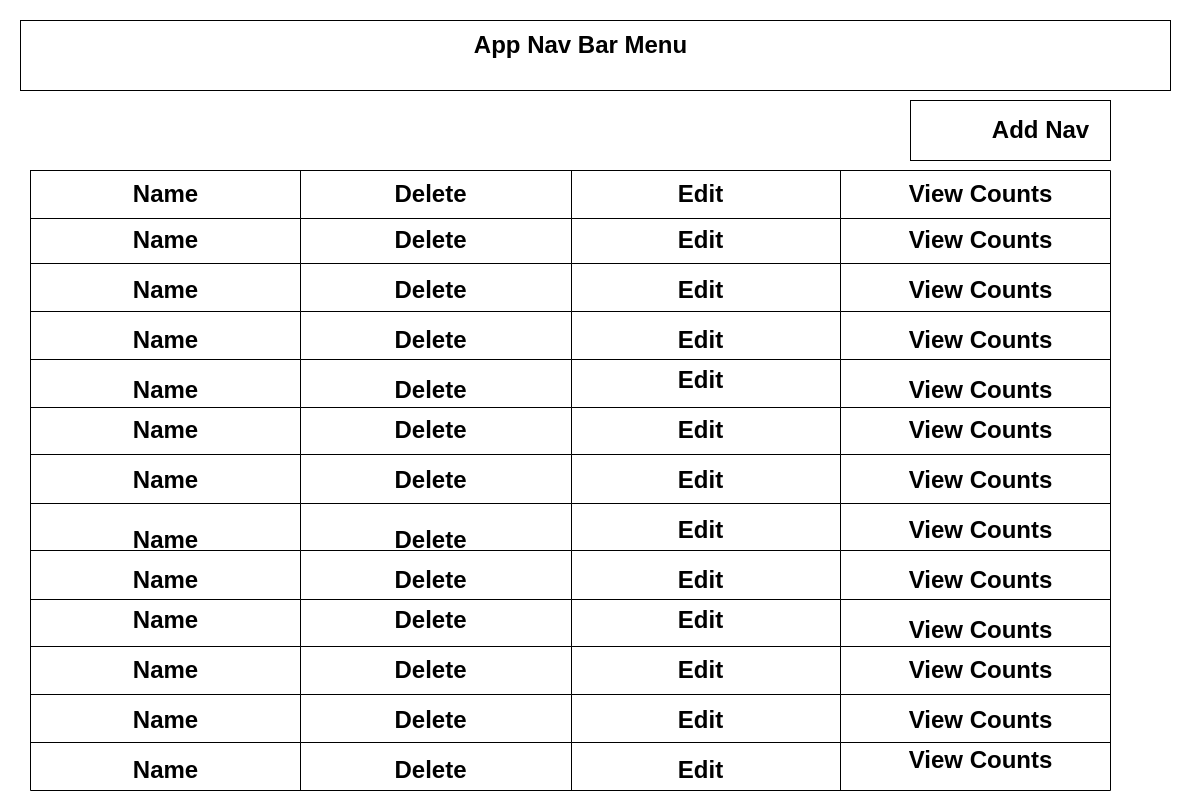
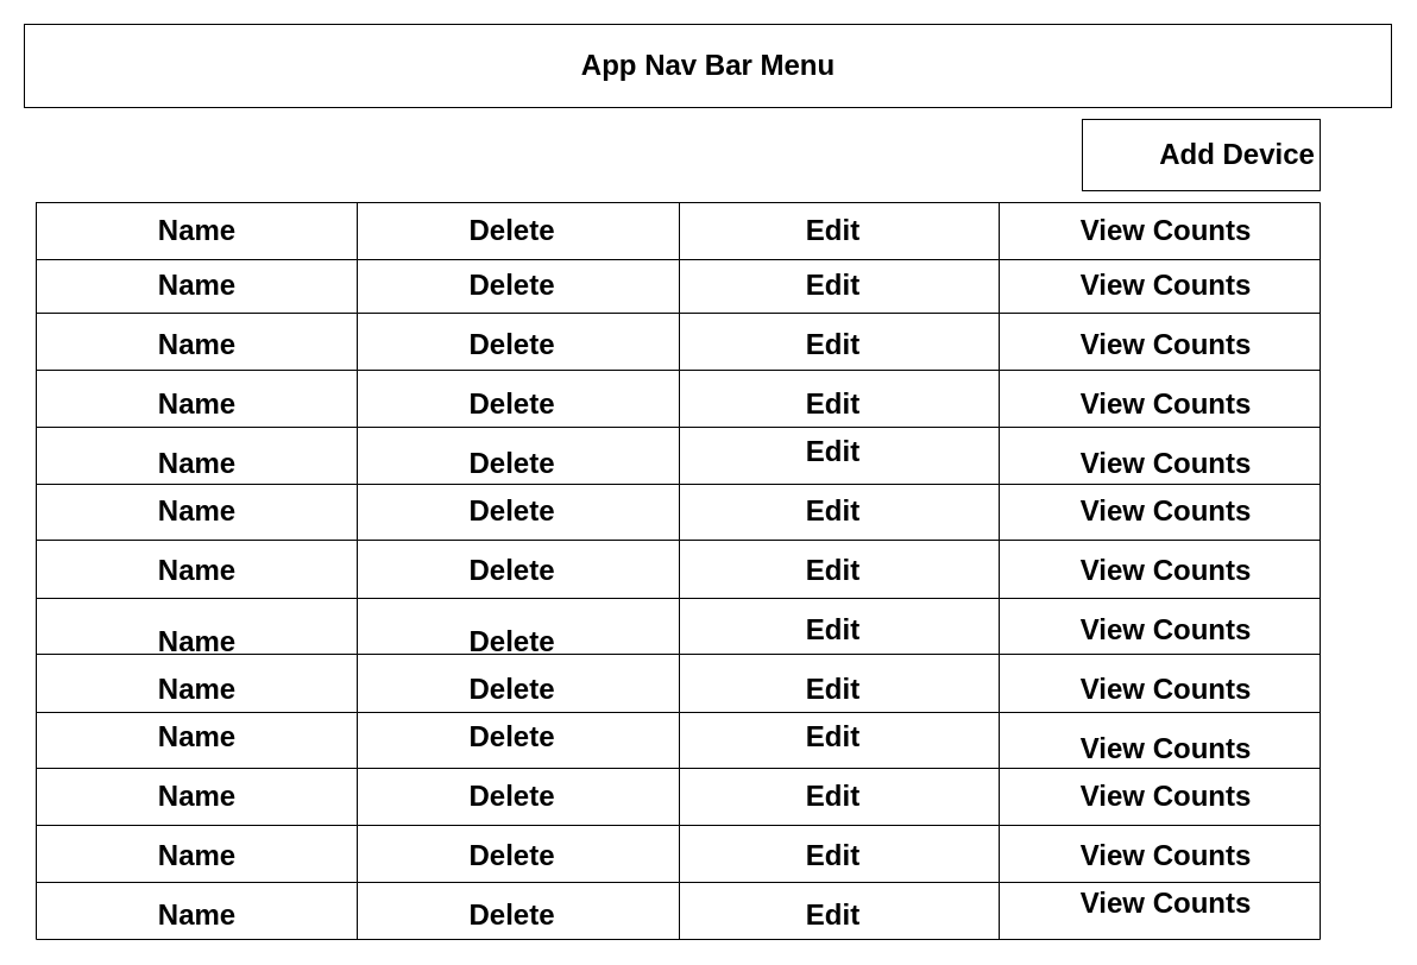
- <mxCell id="73" value="App Nav Bar Menu" style="text;strokeColor=none;fillColor=none;html=1;fontSize=24;fontStyle=1;verticalAlign=middle;align=center;" vertex="1" parent="1"><mxGeometry x="455" y="25" width="250" height="40" as="geometry" /></mxCell>
+ <mxCell id="73" value="App Nav Bar Menu" style="text;strokeColor=none;fillColor=none;html=1;fontSize=24;fontStyle=1;verticalAlign=middle;align=center;" vertex="1" parent="1"><mxGeometry x="470" y="35" width="250" height="40" as="geometry" /></mxCell>
- <mxCell id="77" value="Add Nav" style="text;strokeColor=none;fillColor=none;html=1;fontSize=24;fontStyle=1;verticalAlign=middle;align=center;" vertex="1" parent="1"><mxGeometry x="970" y="110" width="140" height="40" as="geometry" /></mxCell>
+ <mxCell id="77" value="Add Device" style="text;strokeColor=none;fillColor=none;html=1;fontSize=24;fontStyle=1;verticalAlign=middle;align=center;" vertex="1" parent="1"><mxGeometry x="970" y="110" width="140" height="40" as="geometry" /></mxCell>
